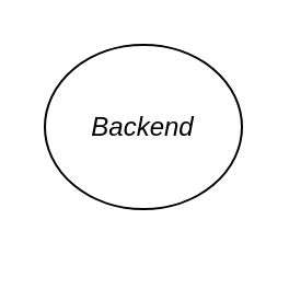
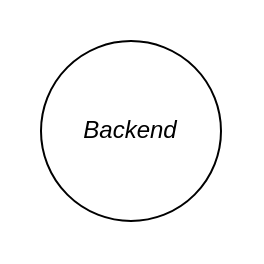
- <mxCell id="2" value="Backend" style="ellipse;whiteSpace=wrap;html=1;fontStyle=2" vertex="1" parent="1"><mxGeometry x="20" y="20" width="90" height="75" as="geometry" /></mxCell>
+ <mxCell id="2" value="Backend" style="ellipse;whiteSpace=wrap;html=1;fontStyle=2" vertex="1" parent="1"><mxGeometry x="20" y="20" width="90" height="90" as="geometry" /></mxCell>
